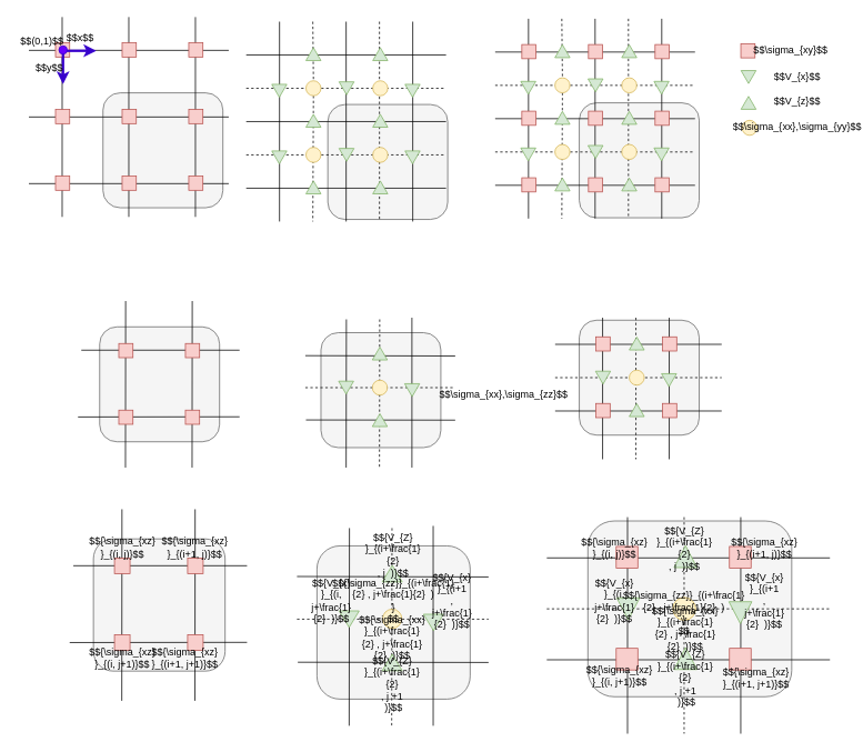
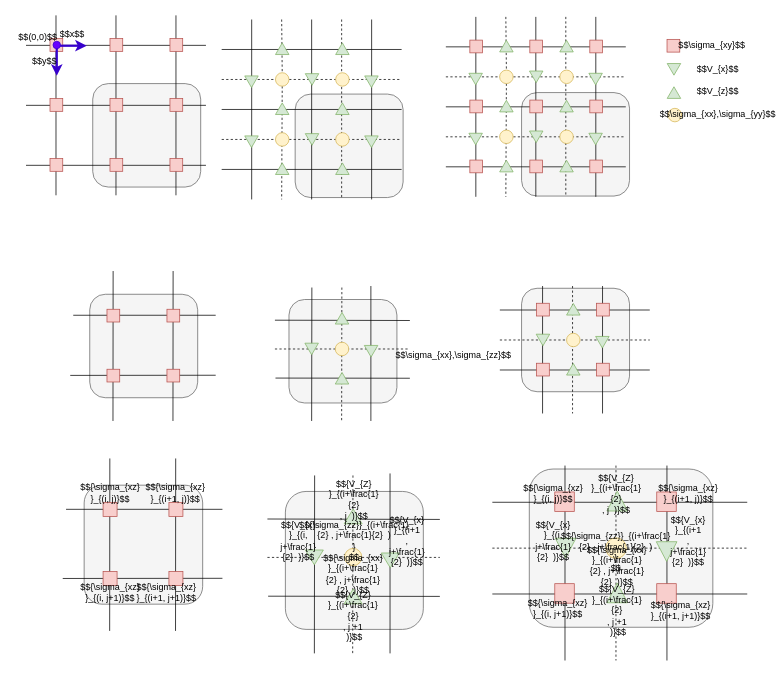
- <mxCell id="108" value="$$(0,1)$$" style="text;html=1;strokeColor=none;fillColor=none;align=center;verticalAlign=middle;whiteSpace=wrap;rounded=0;" parent="1" vertex="1"><mxGeometry x="20" y="34.5" width="60" height="30" as="geometry" /></mxCell>
+ <mxCell id="108" value="$$(0,0)$$" style="text;html=1;strokeColor=none;fillColor=none;align=center;verticalAlign=middle;whiteSpace=wrap;rounded=0;" parent="1" vertex="1"><mxGeometry x="20" y="34.5" width="60" height="30" as="geometry" /></mxCell>
